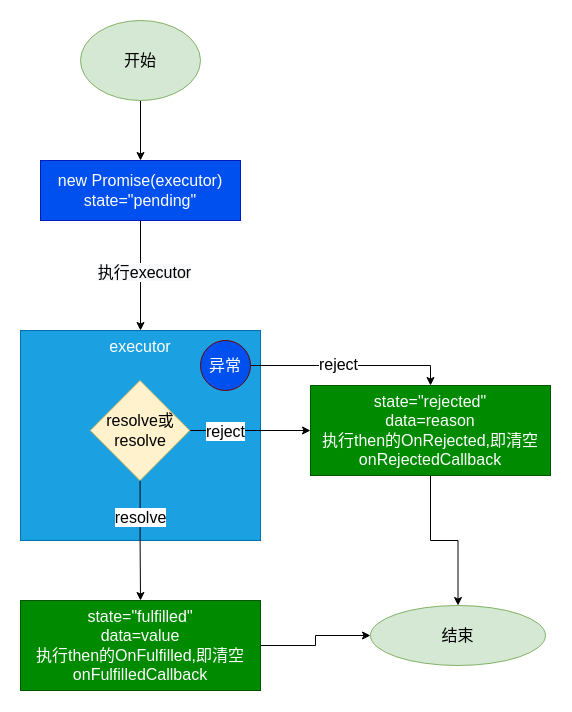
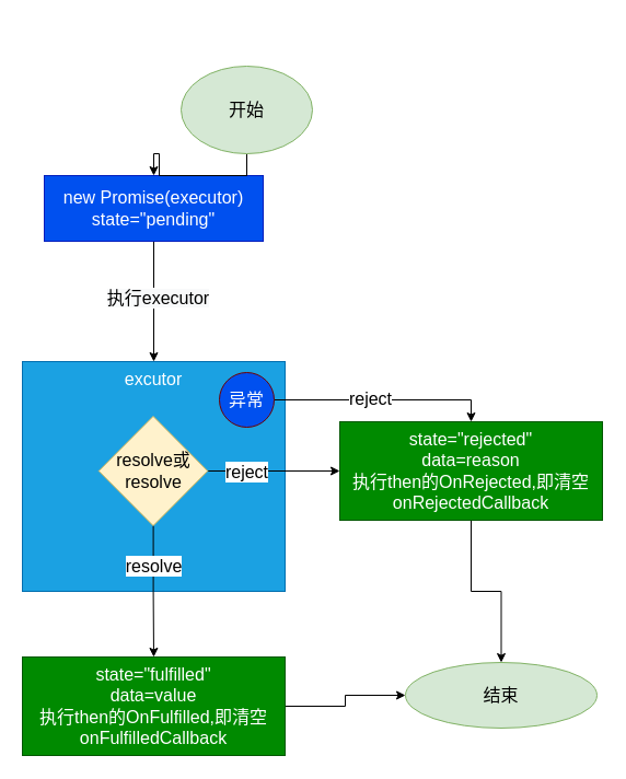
- <mxCell id="20" value="开始" style="ellipse;whiteSpace=wrap;html=1;fontSize=16;verticalAlign=middle;fillColor=#d5e8d4;strokeColor=#82b366;" vertex="1" parent="1"><mxGeometry x="80" y="20" width="120" height="80" as="geometry" /></mxCell>
+ <mxCell id="20" value="开始" style="ellipse;whiteSpace=wrap;html=1;fontSize=16;verticalAlign=middle;fillColor=#d5e8d4;strokeColor=#82b366;" vertex="1" parent="1"><mxGeometry x="165" y="60" width="120" height="80" as="geometry" /></mxCell>
- <mxCell id="2" value="executor" style="rounded=0;whiteSpace=wrap;html=1;verticalAlign=top;fontSize=16;fillColor=#1ba1e2;fontColor=#ffffff;strokeColor=#006EAF;" vertex="1" parent="1"><mxGeometry x="20" y="330" width="240" height="210" as="geometry" /></mxCell>
+ <mxCell id="2" value="excutor" style="rounded=0;whiteSpace=wrap;html=1;verticalAlign=top;fontSize=16;fillColor=#1ba1e2;fontColor=#ffffff;strokeColor=#006EAF;" vertex="1" parent="1"><mxGeometry x="20" y="330" width="240" height="210" as="geometry" /></mxCell>
